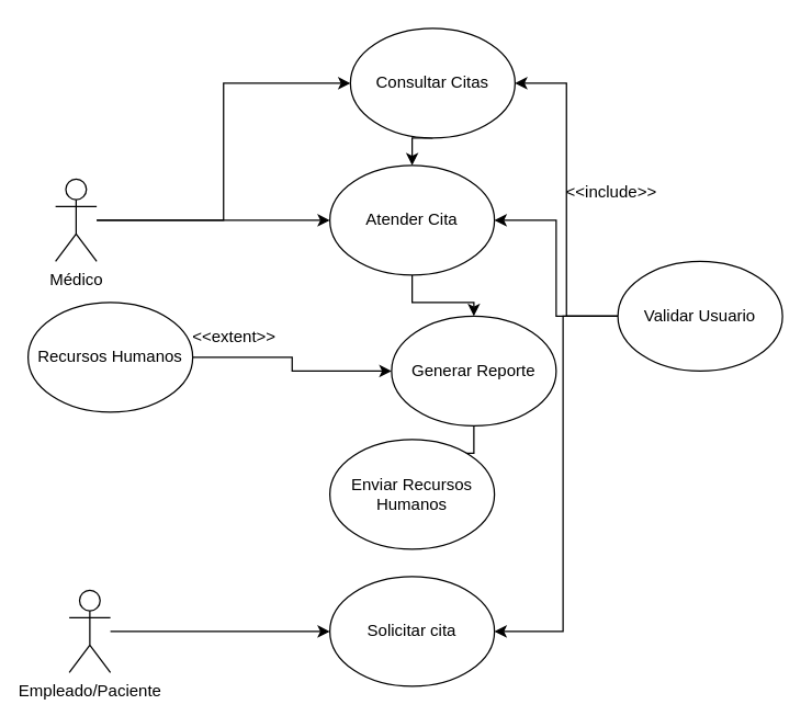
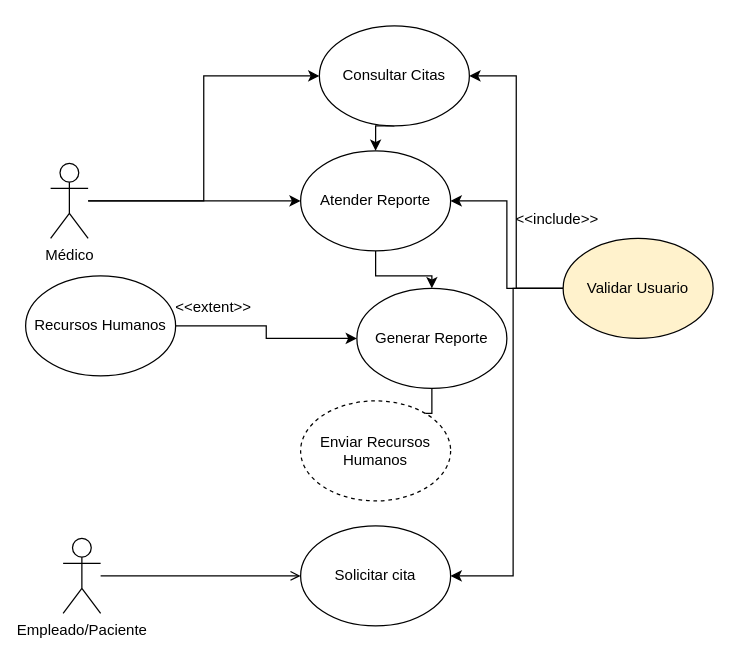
- <mxCell id="18" value="&amp;lt;&amp;lt;include&amp;gt;&amp;gt;" style="text;html=1;align=center;verticalAlign=middle;resizable=0;points=[];autosize=1;strokeColor=none;fillColor=none;" parent="1" vertex="1"><mxGeometry x="400" y="125" width="90" height="30" as="geometry" /></mxCell>
+ <mxCell id="18" value="&amp;lt;&amp;lt;include&amp;gt;&amp;gt;" style="text;html=1;align=center;verticalAlign=middle;resizable=0;points=[];autosize=1;strokeColor=none;fillColor=none;" parent="1" vertex="1"><mxGeometry x="400" y="160" width="90" height="30" as="geometry" /></mxCell>
- <mxCell id="15" value="Atender Cita" style="ellipse;whiteSpace=wrap;html=1;" parent="1" vertex="1"><mxGeometry x="240" y="120" width="120" height="80" as="geometry" /></mxCell>
+ <mxCell id="15" value="Atender Reporte" style="ellipse;whiteSpace=wrap;html=1;" parent="1" vertex="1"><mxGeometry x="240" y="120" width="120" height="80" as="geometry" /></mxCell>
- <mxCell id="11" value="Validar Usuario" style="ellipse;whiteSpace=wrap;html=1;" parent="1" vertex="1"><mxGeometry x="450" y="190" width="120" height="80" as="geometry" /></mxCell>
+ <mxCell id="11" value="Validar Usuario" style="ellipse;whiteSpace=wrap;html=1;fillColor=#fff2cc;" parent="1" vertex="1"><mxGeometry x="450" y="190" width="120" height="80" as="geometry" /></mxCell>
- <mxCell id="21" value="Enviar Recursos Humanos" style="ellipse;whiteSpace=wrap;html=1;" parent="1" vertex="1"><mxGeometry x="240" y="320" width="120" height="80" as="geometry" /></mxCell>
+ <mxCell id="21" value="Enviar Recursos Humanos" style="ellipse;whiteSpace=wrap;html=1;dashed=1;" parent="1" vertex="1"><mxGeometry x="240" y="320" width="120" height="80" as="geometry" /></mxCell>
- <mxCell id="7" value="" style="endArrow=classic;html=1;rounded=0;entryX=0;entryY=0.5;entryDx=0;entryDy=0;" parent="1" source="5" target="6" edge="1"><mxGeometry width="50" height="50" relative="1" as="geometry"><mxPoint x="360" y="330" as="sourcePoint" /><mxPoint x="340" y="310" as="targetPoint" /></mxGeometry></mxCell>
+ <mxCell id="7" value="" style="endArrow=open;html=1;rounded=0;entryX=0;entryY=0.5;entryDx=0;entryDy=0;" parent="1" source="5" target="6" edge="1"><mxGeometry width="50" height="50" relative="1" as="geometry"><mxPoint x="360" y="330" as="sourcePoint" /><mxPoint x="340" y="310" as="targetPoint" /></mxGeometry></mxCell>
